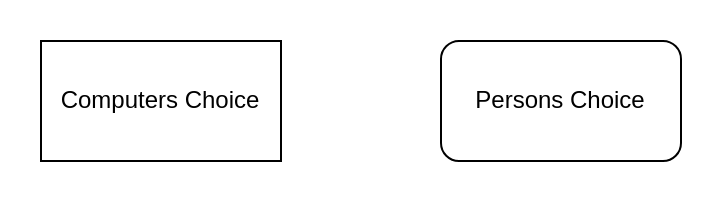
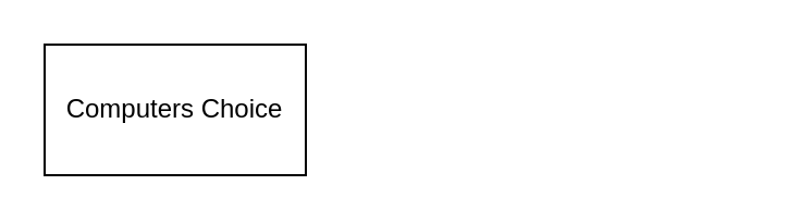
- <mxCell id="2" value="Persons Choice" style="rounded=1;whiteSpace=wrap;html=1;" vertex="1" parent="1"><mxGeometry x="220" y="20" width="120" height="60" as="geometry" /></mxCell>
